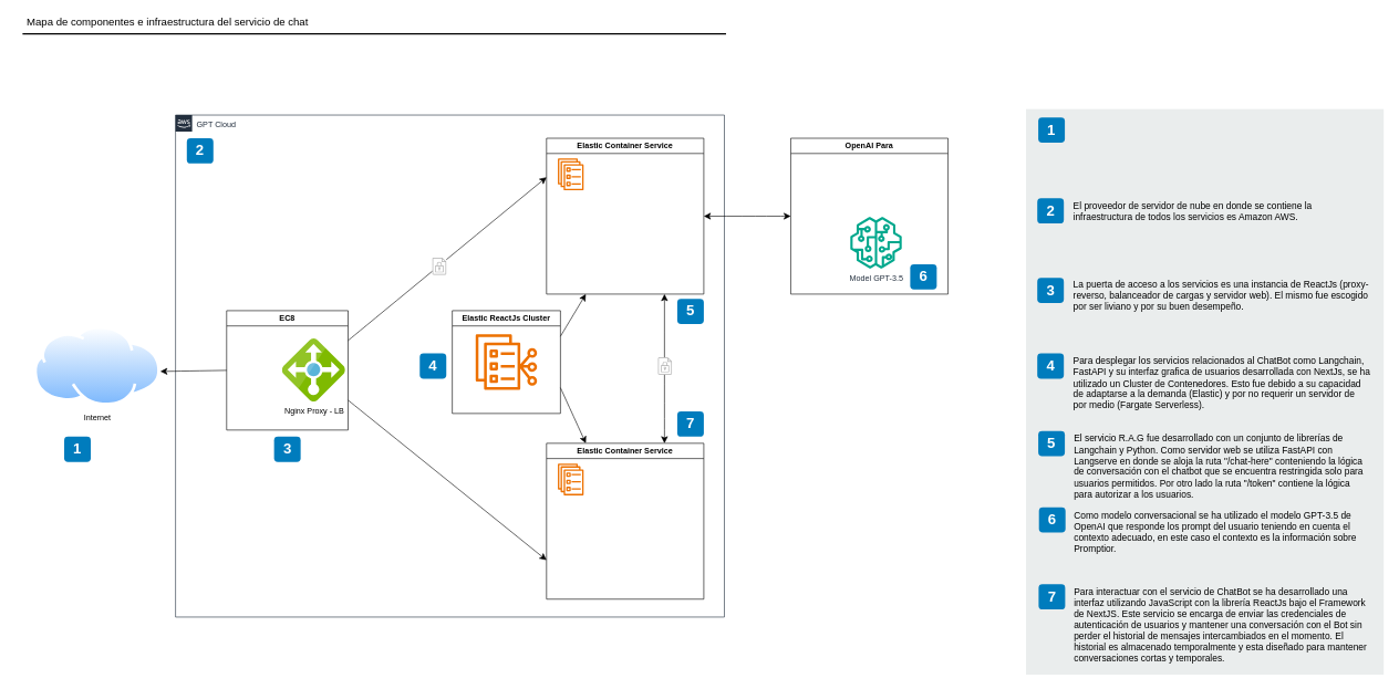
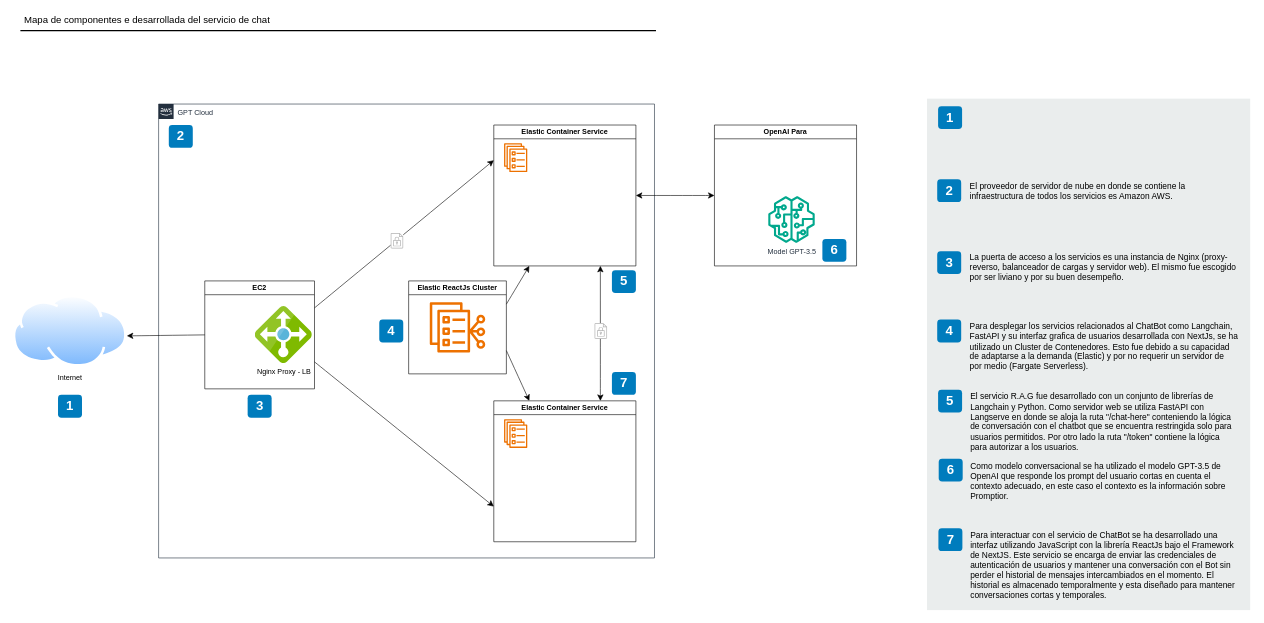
- <mxCell id="32" value="Mapa de componentes e infraestructura del servicio de chat" style="text;html=1;resizable=0;points=[];autosize=1;align=left;verticalAlign=top;spacingTop=-4;fontSize=16;labelBackgroundColor=none;" parent="1" vertex="1"><mxGeometry x="36.5" y="20.5" width="450" height="30" as="geometry" /></mxCell>
+ <mxCell id="32" value="Mapa de componentes e desarrollada del servicio de chat" style="text;html=1;resizable=0;points=[];autosize=1;align=left;verticalAlign=top;spacingTop=-4;fontSize=16;labelBackgroundColor=none;" parent="1" vertex="1"><mxGeometry x="36.5" y="20.5" width="450" height="30" as="geometry" /></mxCell>
- <mxCell id="35" value="La puerta de acceso a los servicios es una instancia de ReactJs (proxy-reverso, balanceador de cargas y servidor web). El mismo fue escogido por ser liviano y por su buen desempeño." style="text;html=1;align=left;verticalAlign=top;spacingTop=-4;fontSize=14;labelBackgroundColor=none;whiteSpace=wrap;" parent="1" vertex="1"><mxGeometry x="1613.5" y="417" width="450" height="117" as="geometry" /></mxCell>
+ <mxCell id="35" value="La puerta de acceso a los servicios es una instancia de Nginx (proxy-reverso, balanceador de cargas y servidor web). El mismo fue escogido por ser liviano y por su buen desempeño." style="text;html=1;align=left;verticalAlign=top;spacingTop=-4;fontSize=14;labelBackgroundColor=none;whiteSpace=wrap;" parent="1" vertex="1"><mxGeometry x="1613.5" y="417" width="450" height="117" as="geometry" /></mxCell>
- <mxCell id="15" value="EC8" style="swimlane;whiteSpace=wrap;html=1;startSize=23;" parent="2" vertex="1"><mxGeometry x="77" y="295" width="183" height="180" as="geometry" /></mxCell>
+ <mxCell id="15" value="EC2" style="swimlane;whiteSpace=wrap;html=1;startSize=23;" parent="2" vertex="1"><mxGeometry x="77" y="295" width="183" height="180" as="geometry" /></mxCell>
- <mxCell id="48" value="Internet" style="image;aspect=fixed;perimeter=ellipsePerimeter;html=1;align=center;shadow=0;dashed=0;spacingTop=3;image=img/lib/active_directory/internet_cloud.svg;" parent="1" vertex="1"><mxGeometry x="50" y="491.5" width="190.48" height="120" as="geometry" /></mxCell>
+ <mxCell id="48" value="Internet" style="image;aspect=fixed;perimeter=ellipsePerimeter;html=1;align=center;shadow=0;dashed=0;spacingTop=3;image=img/lib/active_directory/internet_cloud.svg;" parent="1" vertex="1"><mxGeometry x="20" y="491.5" width="190.48" height="120" as="geometry" /></mxCell>
- <mxCell id="38" value="&lt;span&gt;Como modelo conversacional se ha utilizado el modelo GPT-3.5 de OpenAI que responde los prompt del usuario teniendo en cuenta el contexto adecuado, en este caso el contexto es la información sobre Promptior.&lt;/span&gt;" style="text;html=1;align=left;verticalAlign=top;spacingTop=-4;fontSize=14;labelBackgroundColor=none;whiteSpace=wrap;" parent="1" vertex="1"><mxGeometry x="1614.5" y="766" width="450" height="118" as="geometry" /></mxCell>
+ <mxCell id="38" value="&lt;span&gt;Como modelo conversacional se ha utilizado el modelo GPT-3.5 de OpenAI que responde los prompt del usuario cortas en cuenta el contexto adecuado, en este caso el contexto es la información sobre Promptior.&lt;/span&gt;" style="text;html=1;align=left;verticalAlign=top;spacingTop=-4;fontSize=14;labelBackgroundColor=none;whiteSpace=wrap;" parent="1" vertex="1"><mxGeometry x="1614.5" y="766" width="450" height="118" as="geometry" /></mxCell>
